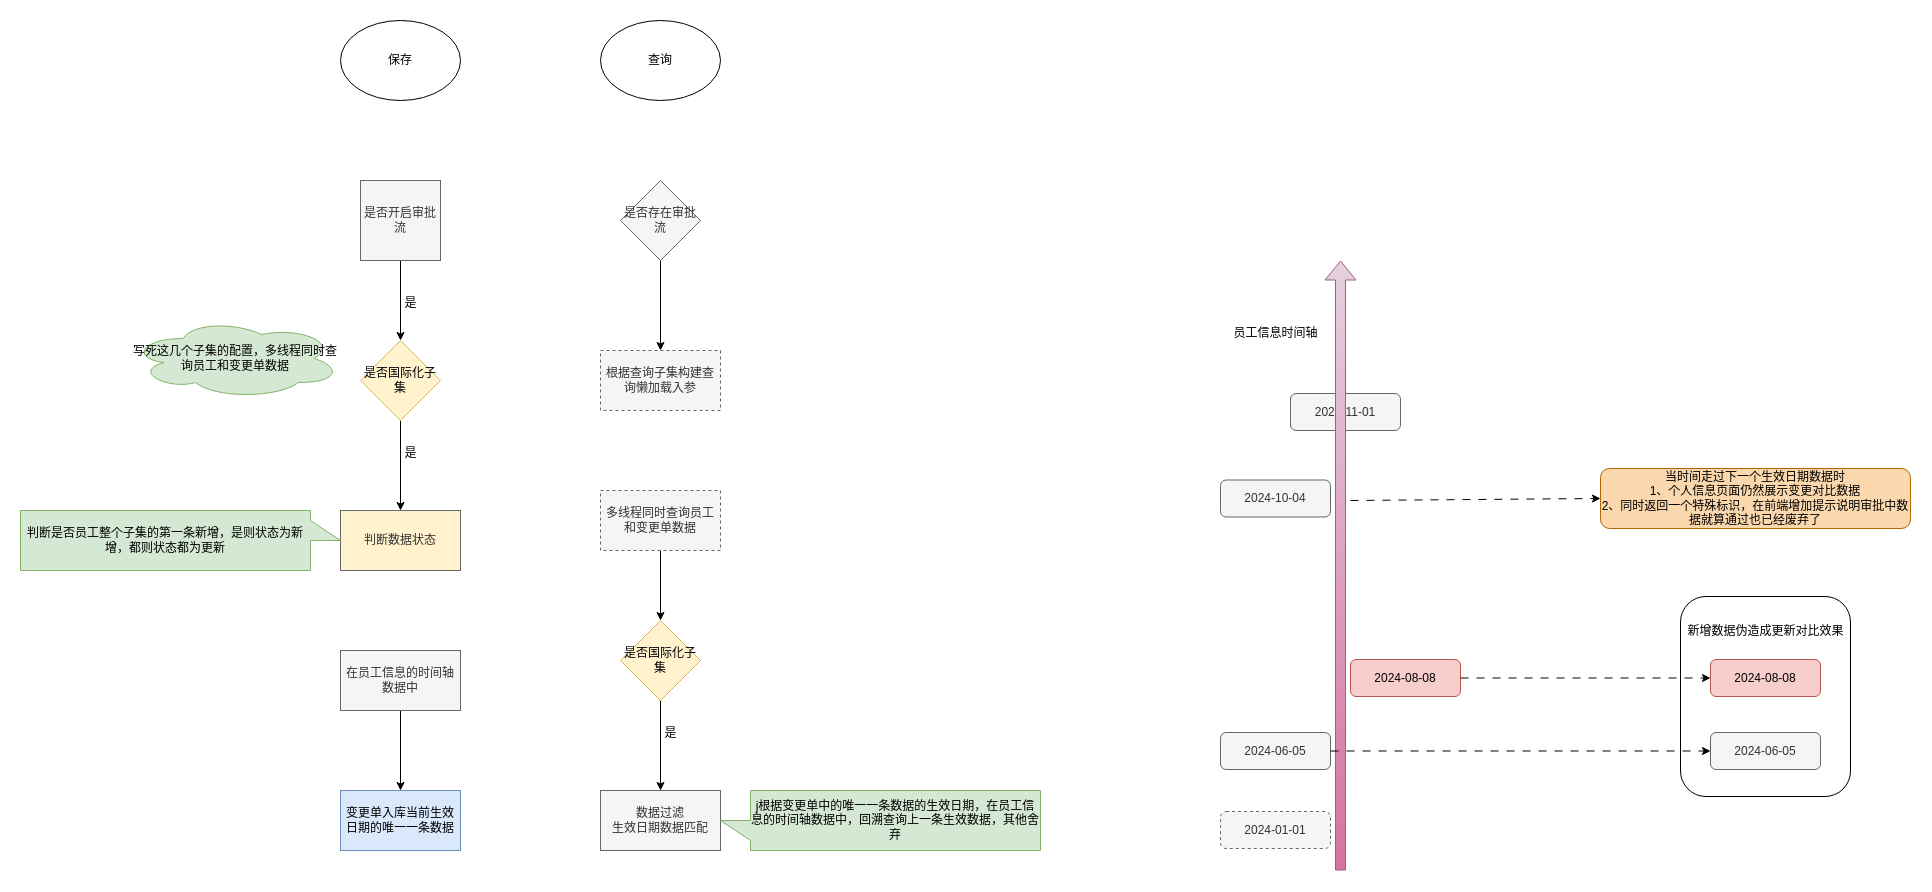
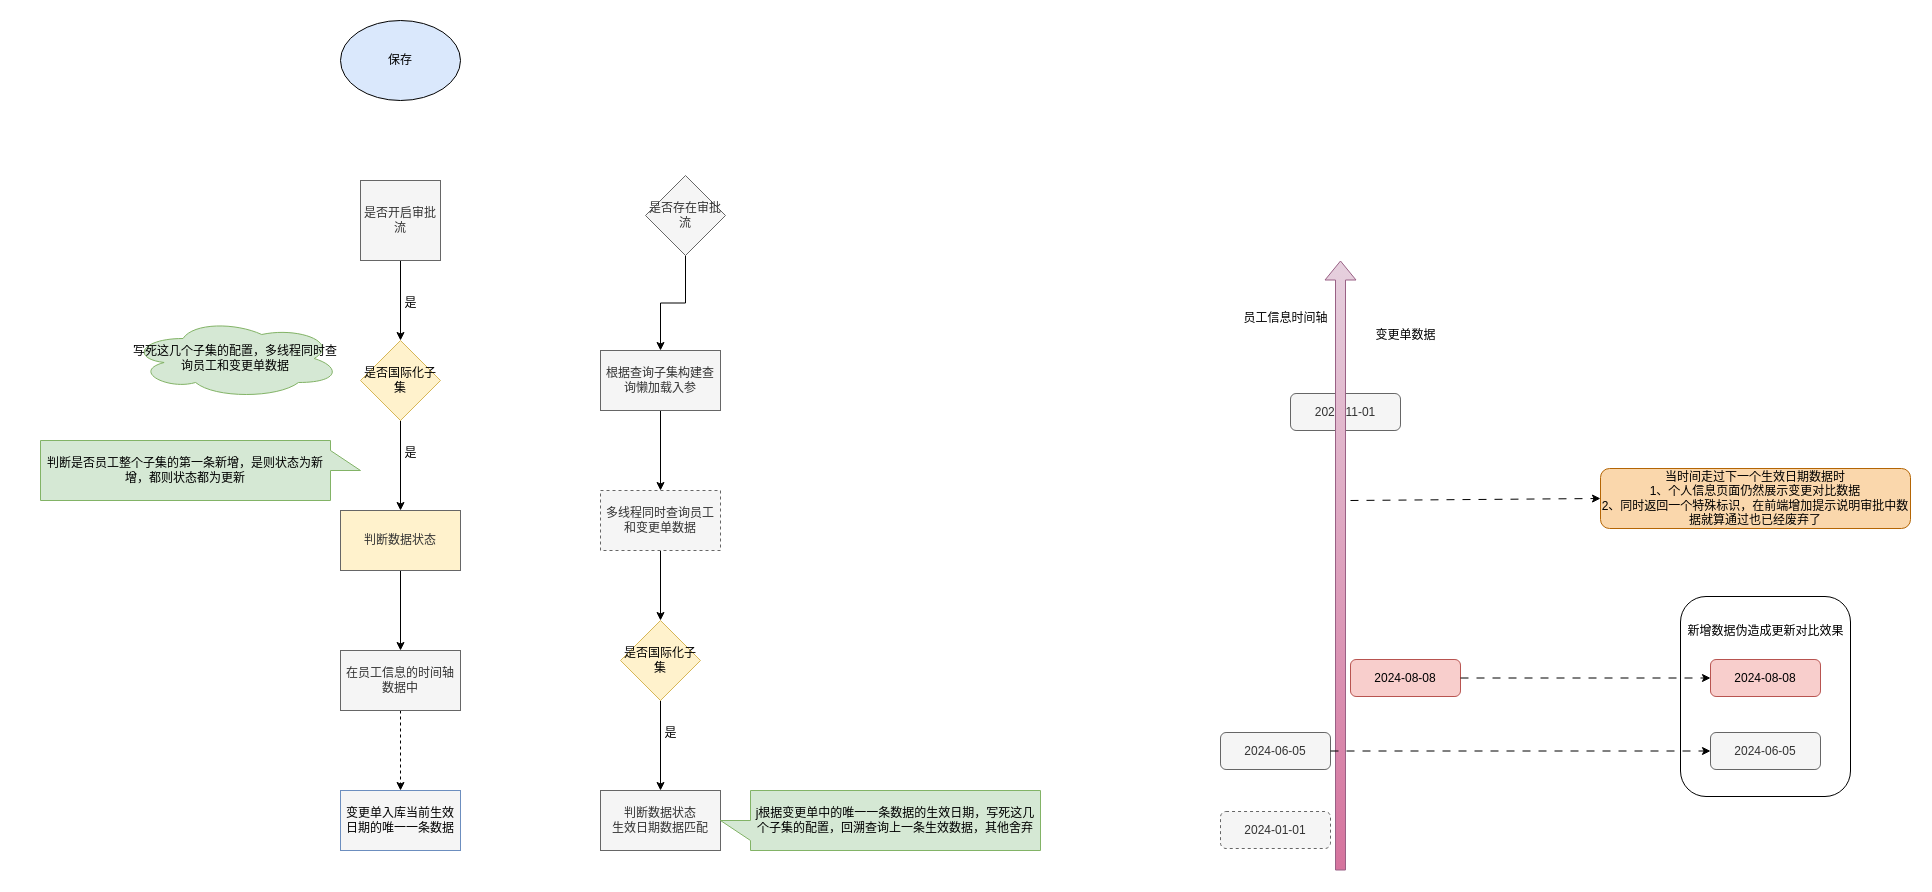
- <mxCell id="3" value="保存" style="ellipse;whiteSpace=wrap;html=1;" vertex="1" parent="1"><mxGeometry x="340" y="20" width="120" height="80" as="geometry" /></mxCell>
+ <mxCell id="3" value="保存" style="ellipse;whiteSpace=wrap;html=1;fillColor=#dae8fc;" vertex="1" parent="1"><mxGeometry x="340" y="20" width="120" height="80" as="geometry" /></mxCell>
- <mxCell id="4" value="查询" style="ellipse;whiteSpace=wrap;html=1;" vertex="1" parent="1"><mxGeometry x="600" y="20" width="120" height="80" as="geometry" /></mxCell>
- <mxCell id="19" value="是否存在审批流" style="rhombus;whiteSpace=wrap;html=1;fillColor=#f5f5f5;fontColor=#333333;strokeColor=#666666;" vertex="1" parent="1"><mxGeometry x="620" y="180" width="80" height="80" as="geometry" /></mxCell>
+ <mxCell id="19" value="是否存在审批流" style="rhombus;whiteSpace=wrap;html=1;fillColor=#f5f5f5;fontColor=#333333;strokeColor=#666666;" vertex="1" parent="1"><mxGeometry x="645" y="175" width="80" height="80" as="geometry" /></mxCell>
- <mxCell id="35" value="员工信息时间轴" style="text;html=1;align=center;verticalAlign=middle;resizable=0;points=[];autosize=1;strokeColor=none;fillColor=none;" vertex="1" parent="1"><mxGeometry x="1220" y="318" width="110" height="30" as="geometry" /></mxCell>
+ <mxCell id="35" value="员工信息时间轴" style="text;html=1;align=center;verticalAlign=middle;resizable=0;points=[];autosize=1;strokeColor=none;fillColor=none;" vertex="1" parent="1"><mxGeometry x="1230" y="303" width="110" height="30" as="geometry" /></mxCell>
+ <mxCell id="36" value="变更单数据" style="text;html=1;align=center;verticalAlign=middle;resizable=0;points=[];autosize=1;strokeColor=none;fillColor=none;" vertex="1" parent="1"><mxGeometry x="1365" y="320" width="80" height="30" as="geometry" /></mxCell>
- <mxCell id="21" value="根据查询子集构建查询懒加载入参" style="whiteSpace=wrap;html=1;fillColor=#f5f5f5;strokeColor=#666666;fontColor=#333333;dashed=1;" vertex="1" parent="1"><mxGeometry x="600" y="350" width="120" height="60" as="geometry" /></mxCell>
+ <mxCell id="21" value="根据查询子集构建查询懒加载入参" style="whiteSpace=wrap;html=1;fillColor=#f5f5f5;strokeColor=#666666;fontColor=#333333;" vertex="1" parent="1"><mxGeometry x="600" y="350" width="120" height="60" as="geometry" /></mxCell>
+ <mxCell id="20" value="" style="edgeStyle=orthogonalEdgeStyle;rounded=0;orthogonalLoop=1;jettySize=auto;html=1;" edge="1" parent="1" source="21" target="23"><mxGeometry relative="1" as="geometry" /></mxCell>
- <mxCell id="31" value="2024-10-04" style="rounded=1;whiteSpace=wrap;html=1;fillColor=#f5f5f5;fontColor=#333333;strokeColor=#666666;" vertex="1" parent="1"><mxGeometry x="1220" y="479.5" width="110" height="37" as="geometry" /></mxCell>
- <mxCell id="14" value="&lt;div&gt;判断是否员工整个子集的第一条新增，是则状态为新增，都则状态都为更新&lt;/div&gt;" style="shape=callout;whiteSpace=wrap;html=1;perimeter=calloutPerimeter;direction=north;fillColor=#d5e8d4;strokeColor=#82b366;" vertex="1" parent="1"><mxGeometry x="20" y="510" width="320" height="60" as="geometry" /></mxCell>
+ <mxCell id="14" value="&lt;div&gt;判断是否员工整个子集的第一条新增，是则状态为新增，都则状态都为更新&lt;/div&gt;" style="shape=callout;whiteSpace=wrap;html=1;perimeter=calloutPerimeter;direction=north;fillColor=#d5e8d4;strokeColor=#82b366;" vertex="1" parent="1"><mxGeometry x="40" y="440" width="320" height="60" as="geometry" /></mxCell>
+ <mxCell id="10" value="" style="edgeStyle=orthogonalEdgeStyle;rounded=0;orthogonalLoop=1;jettySize=auto;html=1;" edge="1" parent="1" source="11" target="16"><mxGeometry relative="1" as="geometry" /></mxCell>
- <mxCell id="15" value="" style="edgeStyle=orthogonalEdgeStyle;rounded=0;orthogonalLoop=1;jettySize=auto;html=1;" edge="1" parent="1" source="16" target="17"><mxGeometry relative="1" as="geometry" /></mxCell>
+ <mxCell id="15" value="" style="edgeStyle=orthogonalEdgeStyle;rounded=0;orthogonalLoop=1;jettySize=auto;html=1;dashed=1;" edge="1" parent="1" source="16" target="17"><mxGeometry relative="1" as="geometry" /></mxCell>
- <mxCell id="17" value="变更单入库当前生效日期的唯一一条数据" style="whiteSpace=wrap;html=1;fillColor=#dae8fc;strokeColor=#6c8ebf;" vertex="1" parent="1"><mxGeometry x="340" y="790" width="120" height="60" as="geometry" /></mxCell>
+ <mxCell id="17" value="变更单入库当前生效日期的唯一一条数据" style="whiteSpace=wrap;html=1;fillColor=#f5f5f5;strokeColor=#6c8ebf;" vertex="1" parent="1"><mxGeometry x="340" y="790" width="120" height="60" as="geometry" /></mxCell>
- <mxCell id="26" value="数据过滤&lt;div&gt;生效日期数据匹配&lt;/div&gt;" style="whiteSpace=wrap;html=1;fillColor=#f5f5f5;fontColor=#333333;strokeColor=#666666;" vertex="1" parent="1"><mxGeometry x="600" y="790" width="120" height="60" as="geometry" /></mxCell>
+ <mxCell id="26" value="判断数据状态&lt;div&gt;生效日期数据匹配&lt;/div&gt;" style="whiteSpace=wrap;html=1;fillColor=#f5f5f5;fontColor=#333333;strokeColor=#666666;" vertex="1" parent="1"><mxGeometry x="600" y="790" width="120" height="60" as="geometry" /></mxCell>
- <mxCell id="28" value="j根据变更单中的唯一一条数据的生效日期，在员工信息的时间轴数据中，回溯查询上一条生效数据，其他舍弃" style="shape=callout;whiteSpace=wrap;html=1;perimeter=calloutPerimeter;direction=south;fillColor=#d5e8d4;strokeColor=#82b366;" vertex="1" parent="1"><mxGeometry x="720" y="790" width="320" height="60" as="geometry" /></mxCell>
+ <mxCell id="28" value="j根据变更单中的唯一一条数据的生效日期，写死这几个子集的配置，回溯查询上一条生效数据，其他舍弃" style="shape=callout;whiteSpace=wrap;html=1;perimeter=calloutPerimeter;direction=south;fillColor=#d5e8d4;strokeColor=#82b366;" vertex="1" parent="1"><mxGeometry x="720" y="790" width="320" height="60" as="geometry" /></mxCell>
